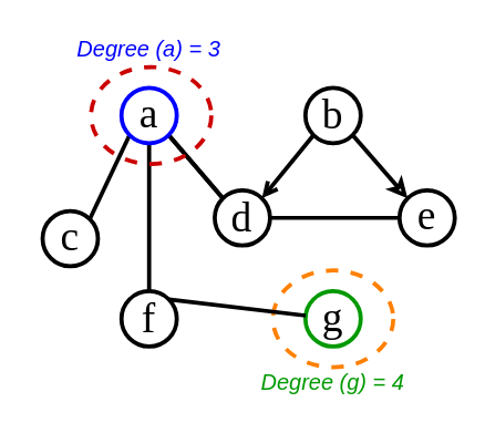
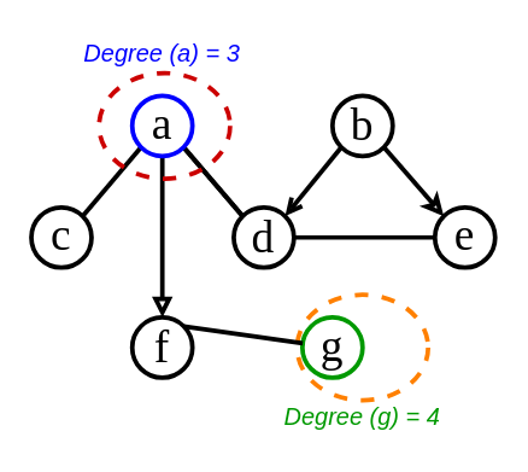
- <mxCell id="10" value="c" style="ellipse;whiteSpace=wrap;html=1;aspect=fixed;strokeWidth=3;fontFamily=Times New Roman;fontSize=30;spacing=0;spacingTop=-5;container=0;" parent="2" vertex="1"><mxGeometry x="10" y="132" width="40" height="40" as="geometry" /></mxCell>
+ <mxCell id="10" value="c" style="ellipse;whiteSpace=wrap;html=1;aspect=fixed;strokeWidth=3;fontFamily=Times New Roman;fontSize=30;spacing=0;spacingTop=-5;container=0;" parent="2" vertex="1"><mxGeometry y="117" width="40" height="40" as="geometry" /></mxCell>
- <mxCell id="16" style="edgeStyle=none;rounded=0;orthogonalLoop=1;jettySize=auto;html=1;exitX=0.5;exitY=1;exitDx=0;exitDy=0;entryX=0.5;entryY=0;entryDx=0;entryDy=0;strokeWidth=3;endArrow=none;endFill=0;strokeColor=#000000;" parent="2" source="18" target="5" edge="1"><mxGeometry relative="1" as="geometry" /></mxCell>
+ <mxCell id="16" style="edgeStyle=none;rounded=0;orthogonalLoop=1;jettySize=auto;html=1;exitX=0.5;exitY=1;exitDx=0;exitDy=0;entryX=0.5;entryY=0;entryDx=0;entryDy=0;strokeWidth=3;endArrow=block;endFill=0;strokeColor=#000000;" parent="2" source="18" target="5" edge="1"><mxGeometry relative="1" as="geometry" /></mxCell>
- <mxCell id="4" value="g" style="ellipse;whiteSpace=wrap;html=1;aspect=fixed;strokeWidth=3;fontFamily=Times New Roman;fontSize=30;spacing=0;spacingTop=-5;container=0;strokeColor=#009900;" parent="2" vertex="1"><mxGeometry x="200" y="190" width="40" height="40" as="geometry" /></mxCell>
+ <mxCell id="4" value="g" style="ellipse;whiteSpace=wrap;html=1;aspect=fixed;strokeWidth=3;fontFamily=Times New Roman;fontSize=30;spacing=0;spacingTop=-5;container=0;strokeColor=#009900;" parent="2" vertex="1"><mxGeometry x="180" y="190" width="40" height="40" as="geometry" /></mxCell>
